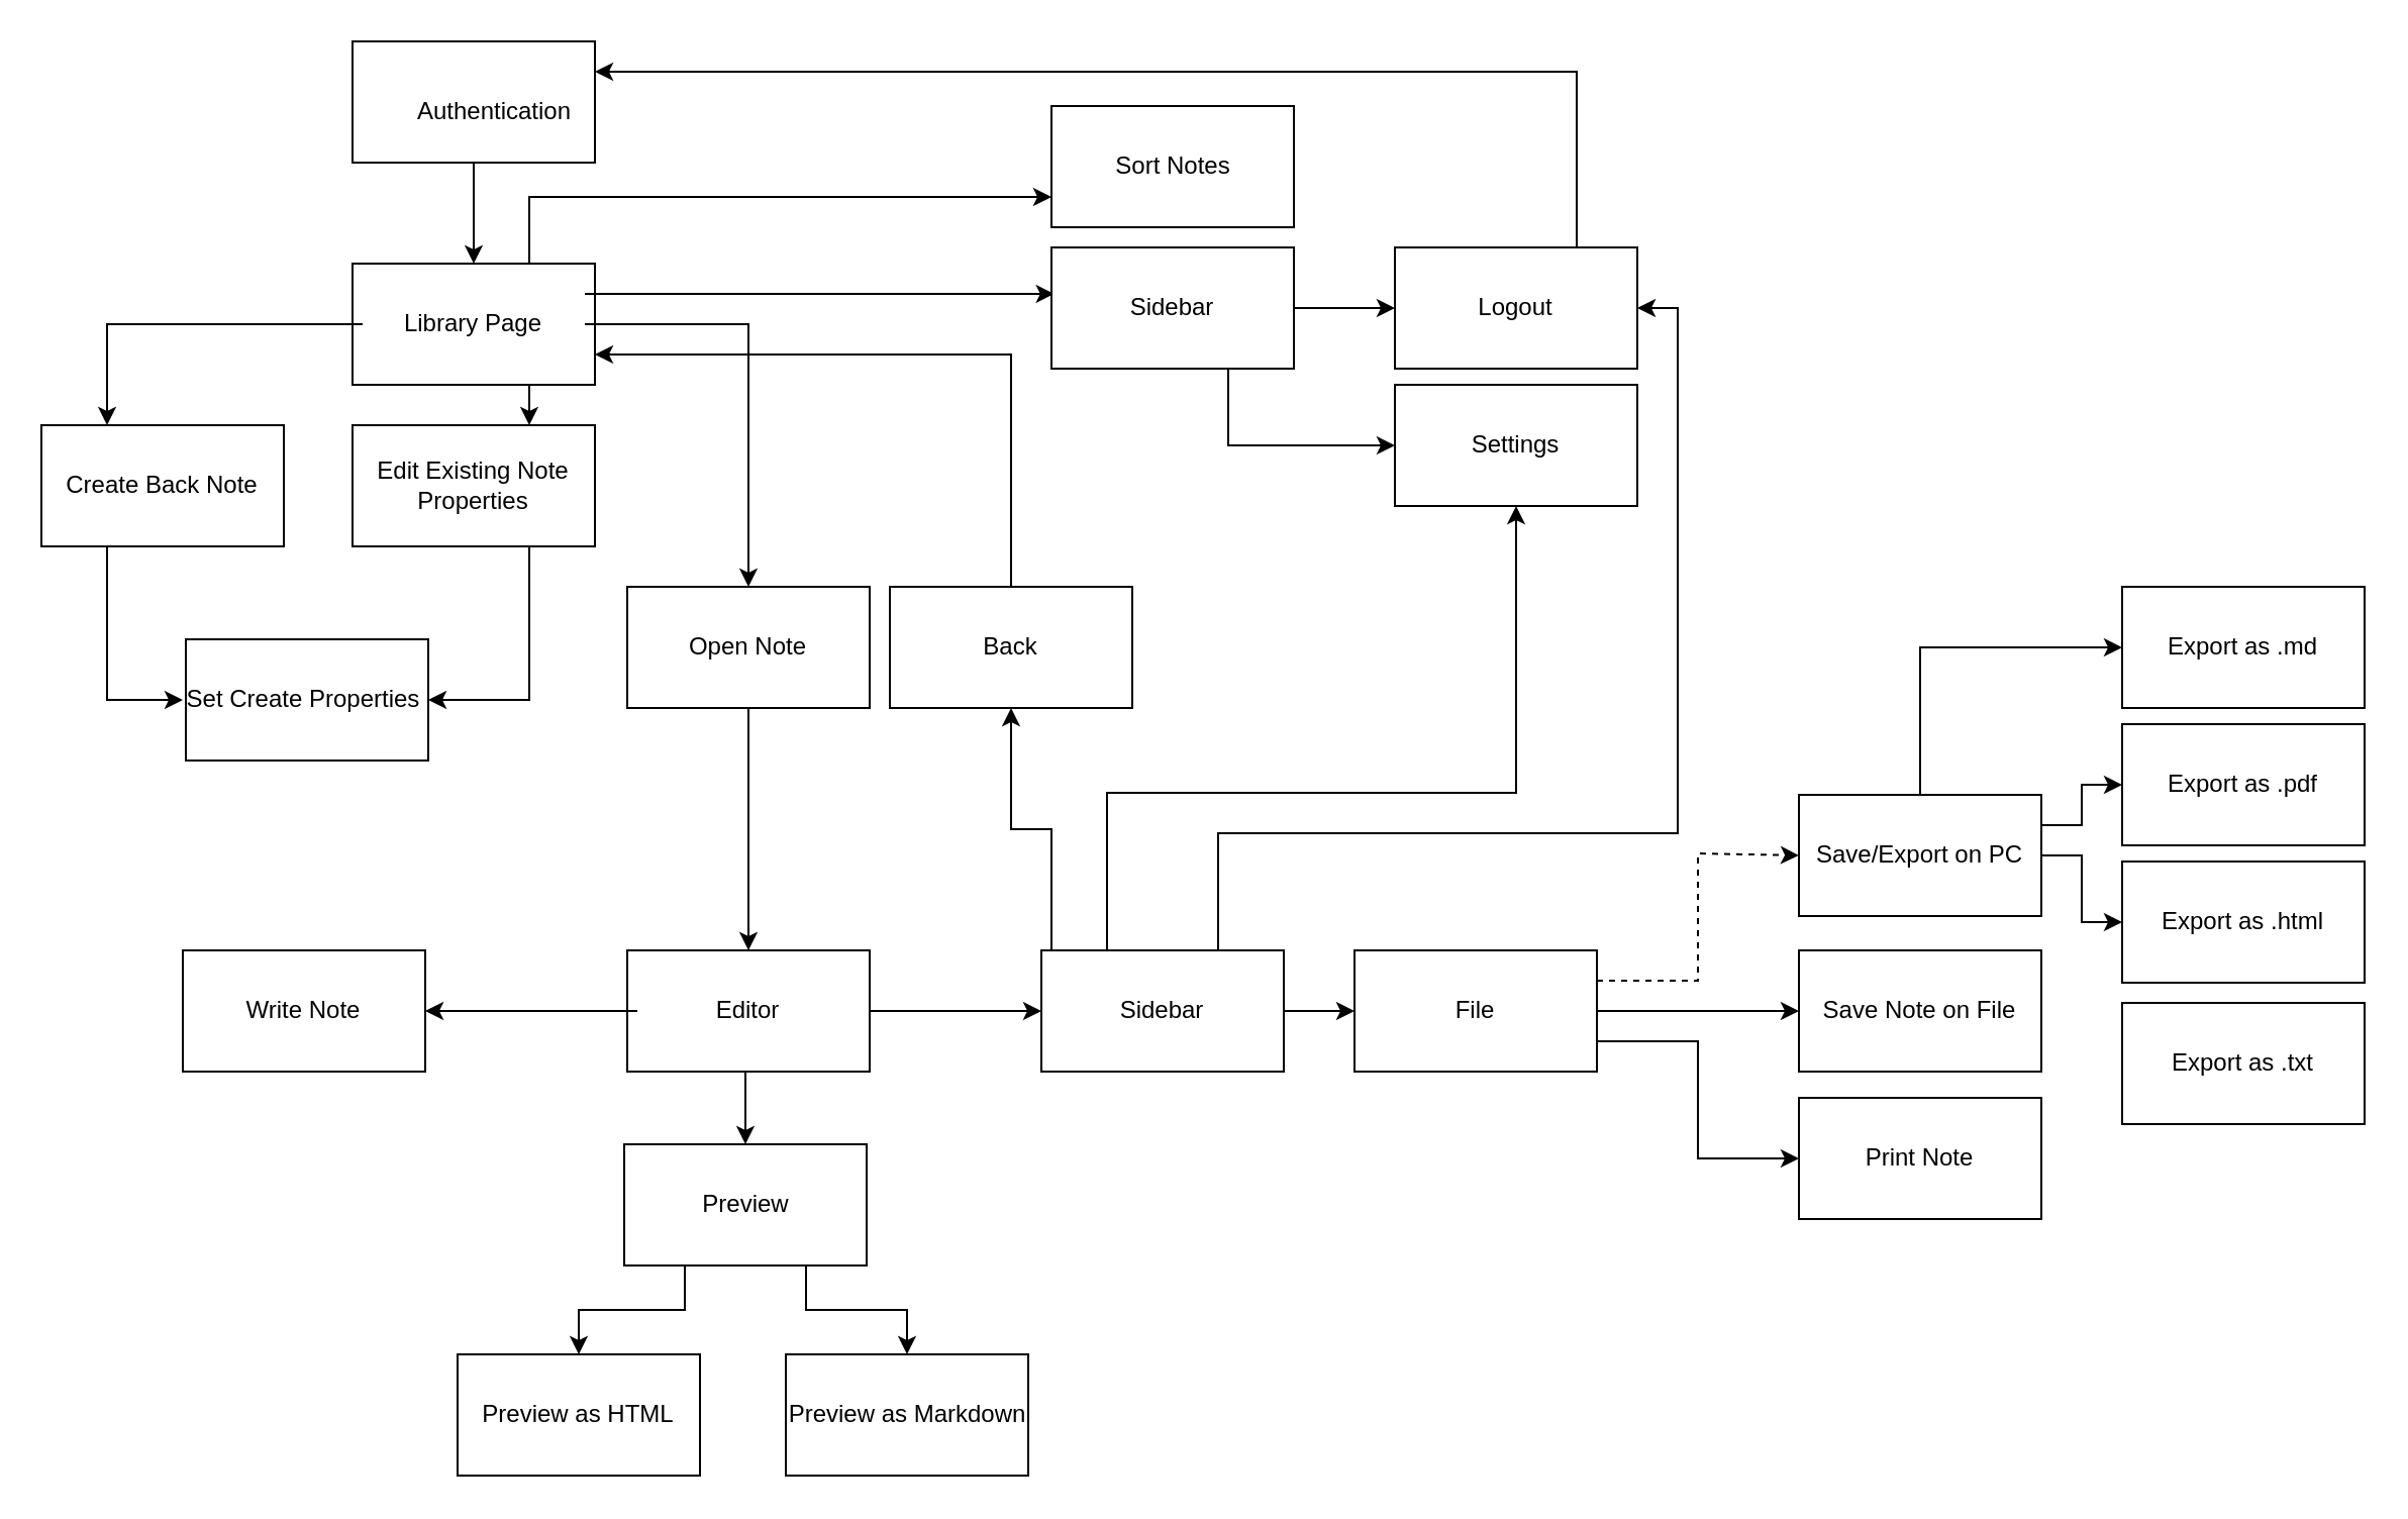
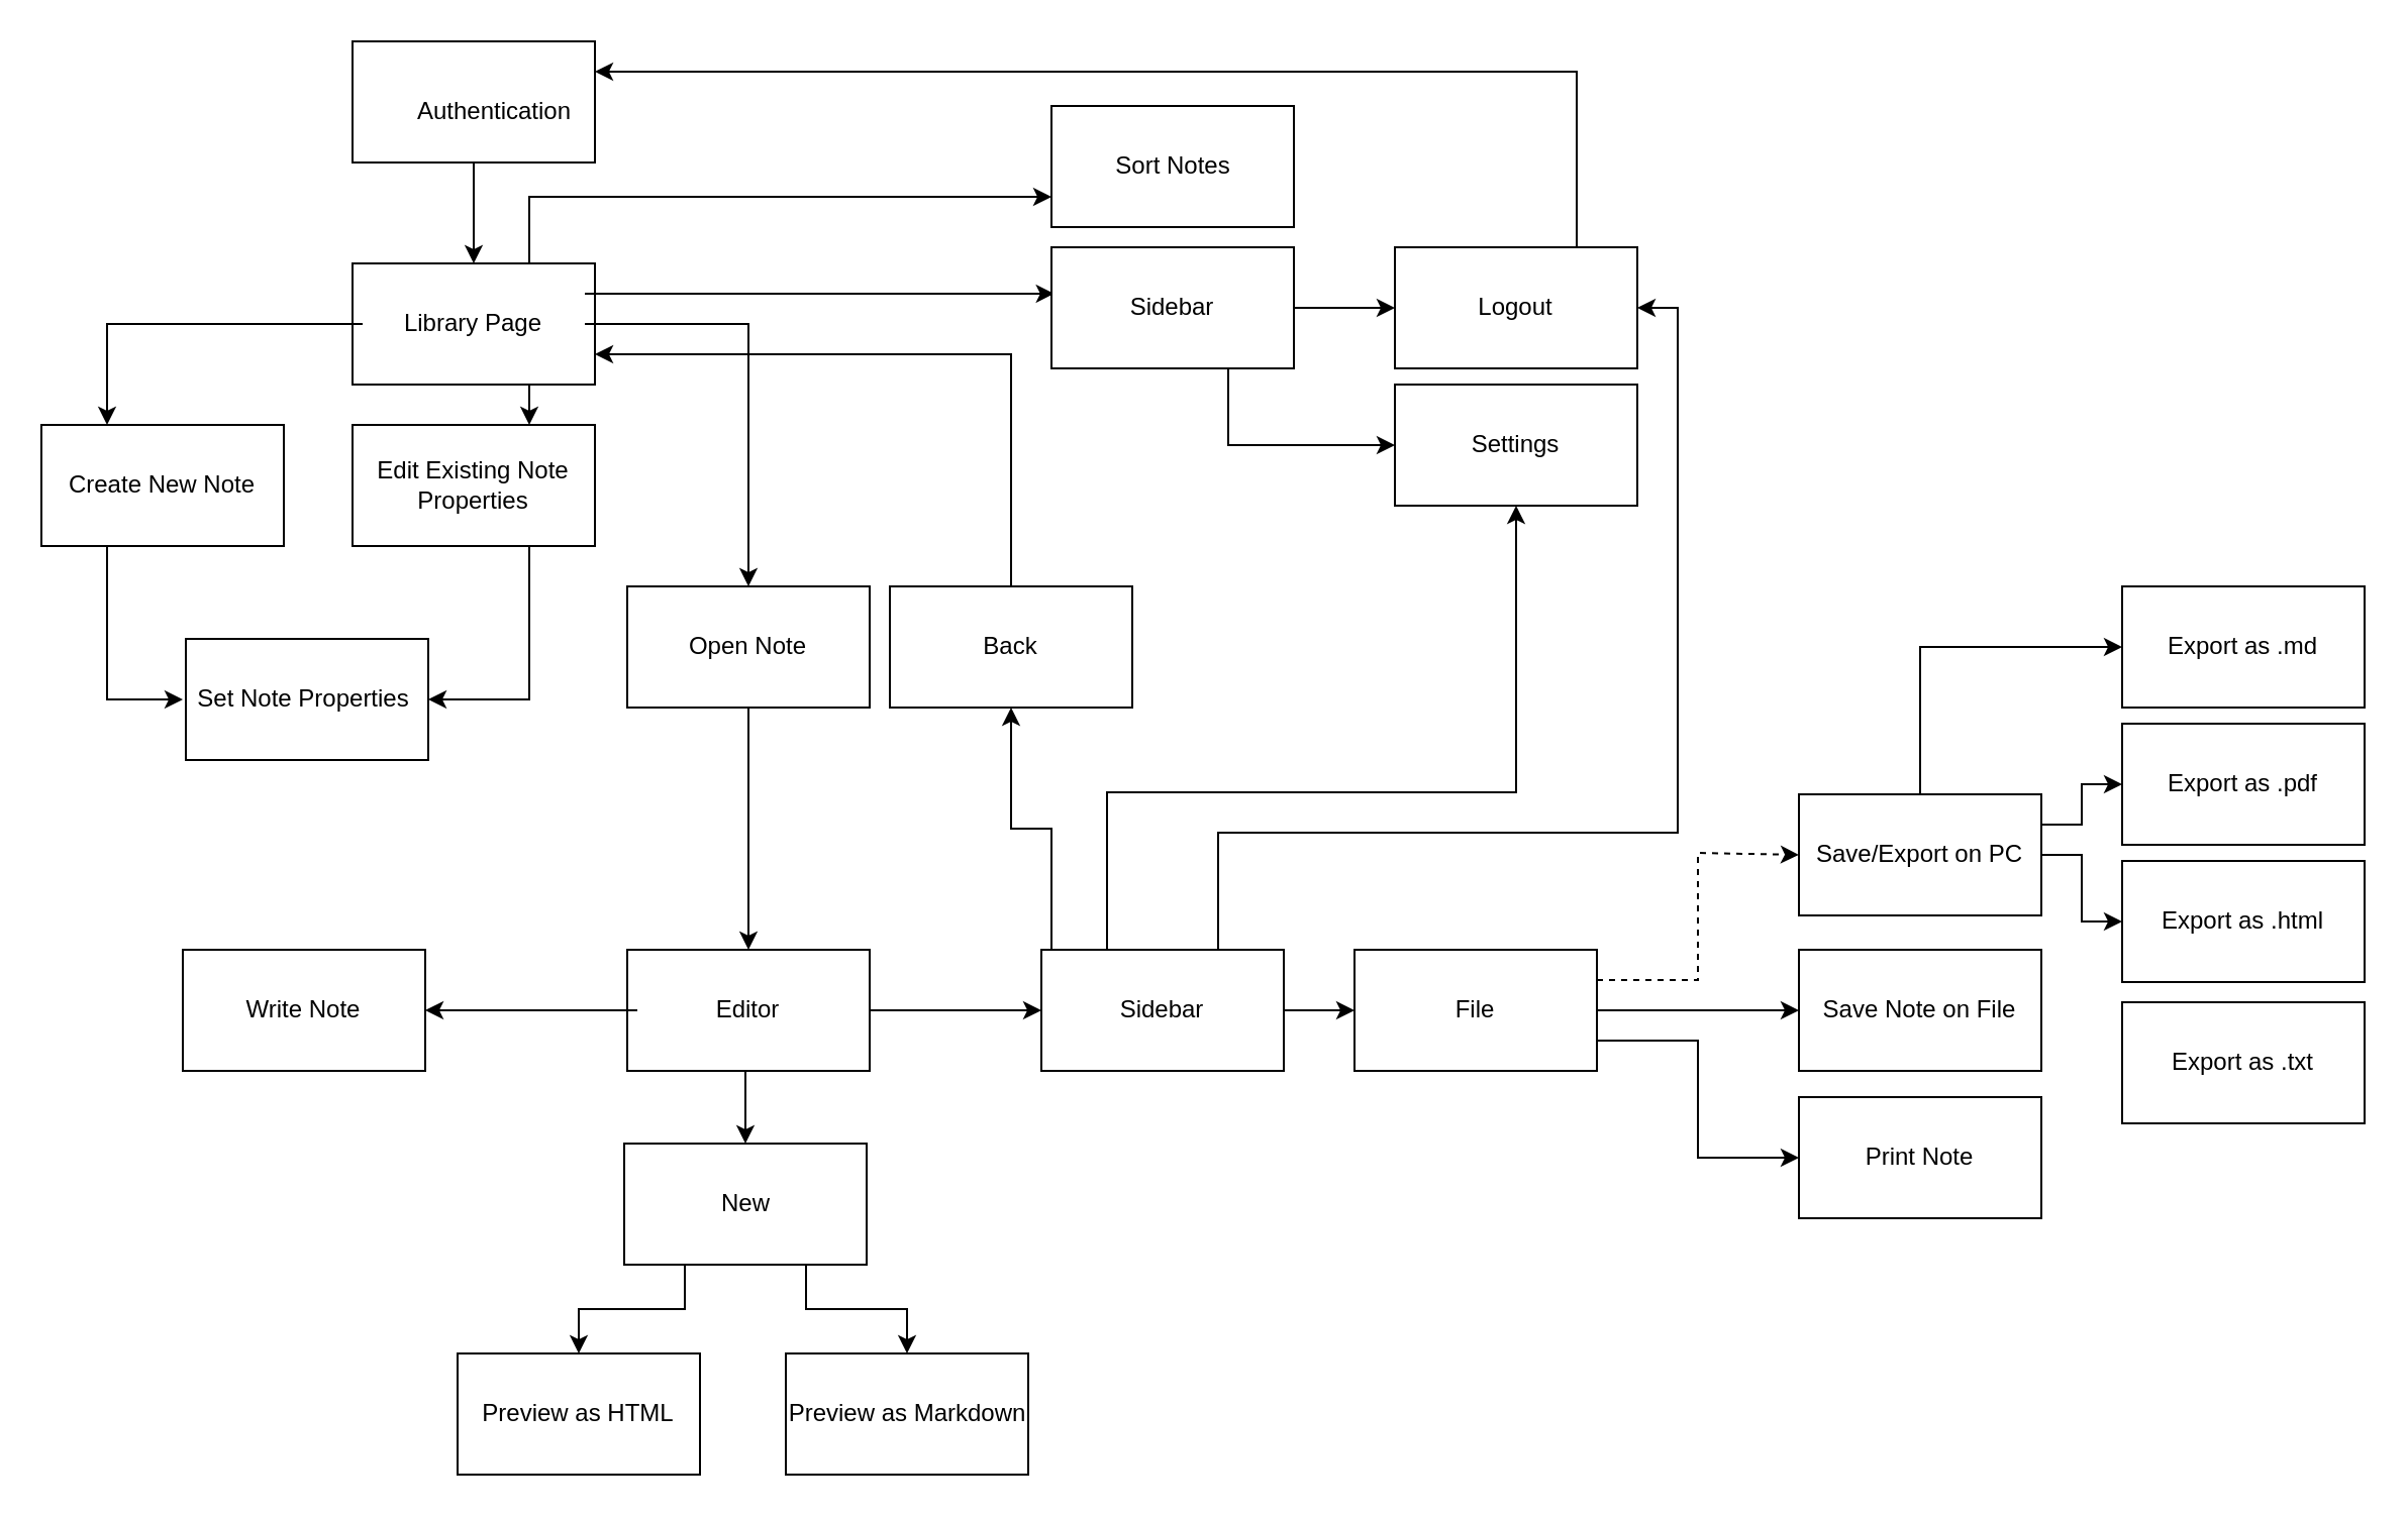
- <mxCell id="18" value="Create Back Note" style="text;html=1;strokeColor=none;fillColor=none;align=center;verticalAlign=middle;whiteSpace=wrap;rounded=0;" parent="1" vertex="1"><mxGeometry x="25" y="210" width="110" height="60" as="geometry" /></mxCell>
+ <mxCell id="18" value="Create New Note" style="text;html=1;strokeColor=none;fillColor=none;align=center;verticalAlign=middle;whiteSpace=wrap;rounded=0;" parent="1" vertex="1"><mxGeometry x="25" y="210" width="110" height="60" as="geometry" /></mxCell>
- <mxCell id="42" value="Set Create Properties" style="text;html=1;strokeColor=none;fillColor=none;align=center;verticalAlign=middle;whiteSpace=wrap;rounded=0;" parent="1" vertex="1"><mxGeometry x="90" y="316" width="120" height="60" as="geometry" /></mxCell>
+ <mxCell id="42" value="Set Note Properties" style="text;html=1;strokeColor=none;fillColor=none;align=center;verticalAlign=middle;whiteSpace=wrap;rounded=0;" parent="1" vertex="1"><mxGeometry x="90" y="316" width="120" height="60" as="geometry" /></mxCell>
- <mxCell id="69" value="Preview" style="text;html=1;strokeColor=none;fillColor=none;align=center;verticalAlign=middle;whiteSpace=wrap;rounded=0;" parent="1" vertex="1"><mxGeometry x="308.5" y="566" width="120" height="60" as="geometry" /></mxCell>
+ <mxCell id="69" value="New" style="text;html=1;strokeColor=none;fillColor=none;align=center;verticalAlign=middle;whiteSpace=wrap;rounded=0;" parent="1" vertex="1"><mxGeometry x="308.5" y="566" width="120" height="60" as="geometry" /></mxCell>
